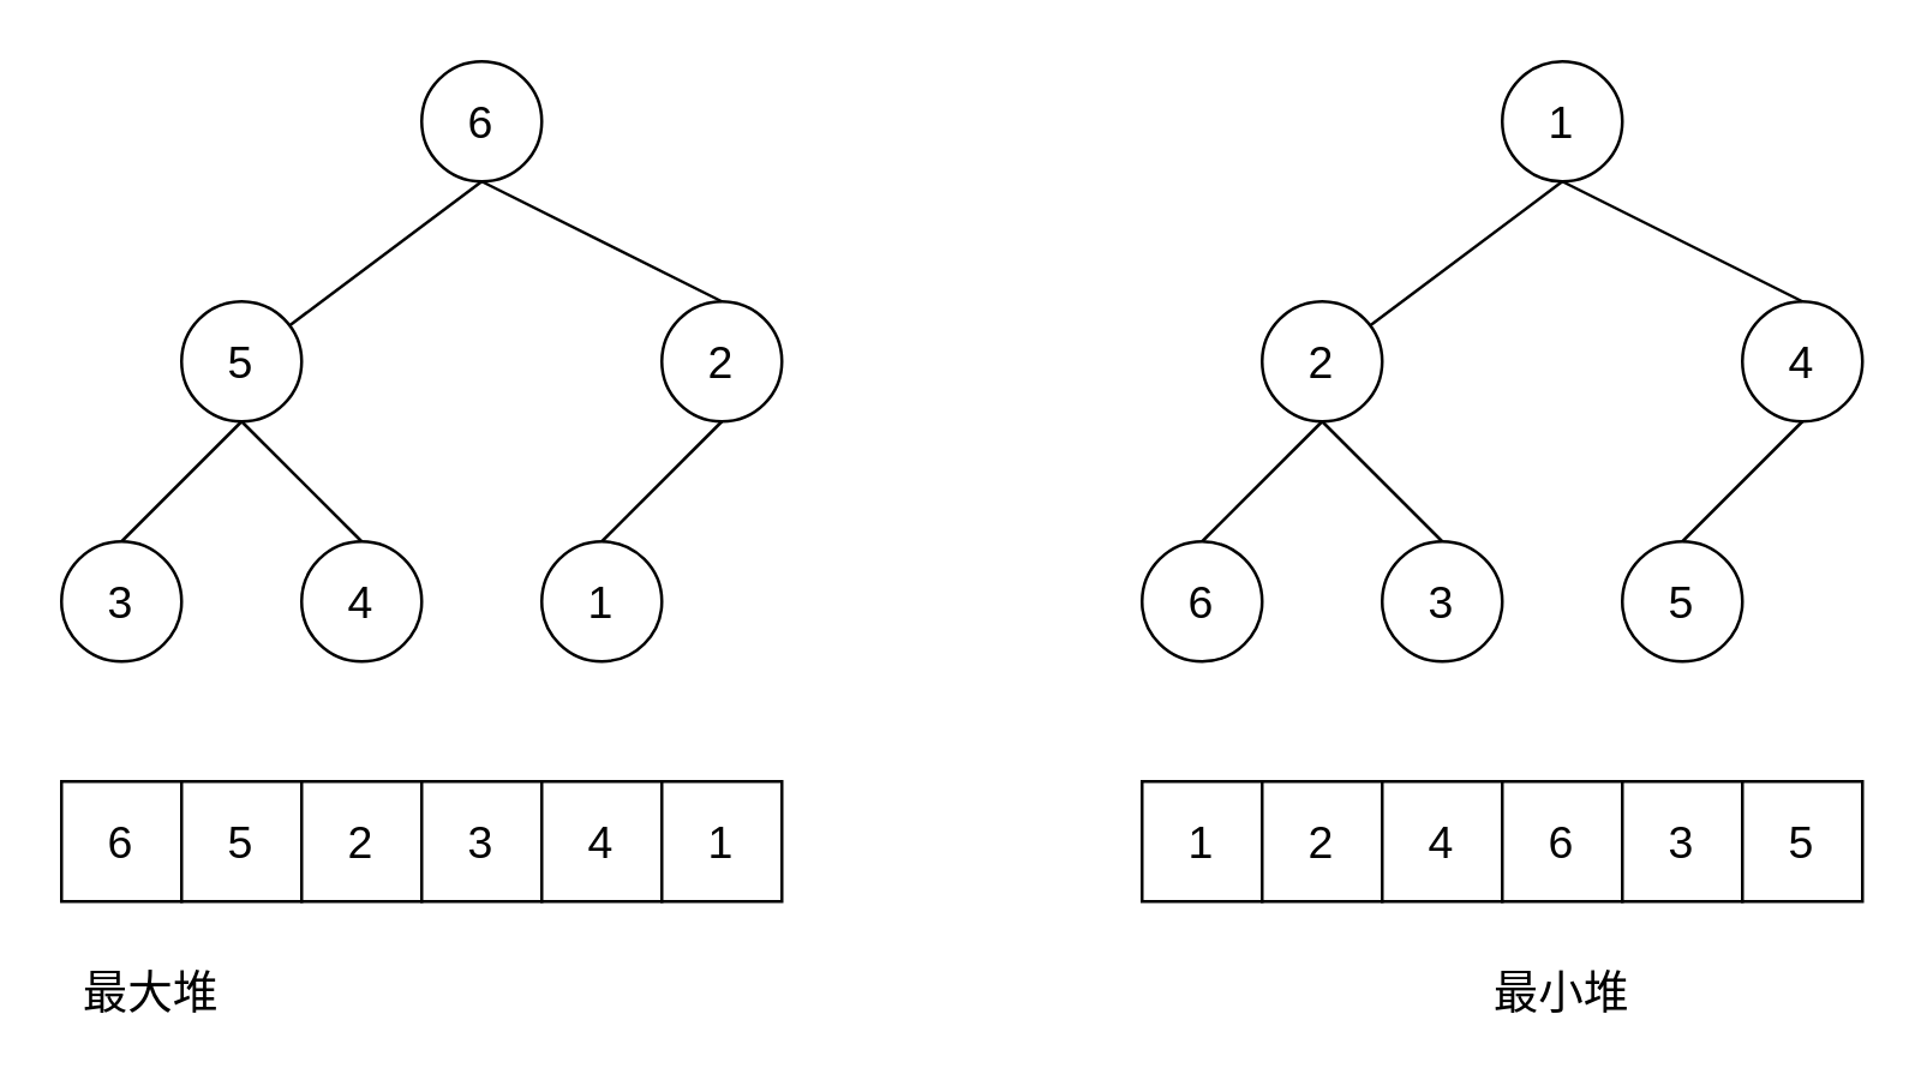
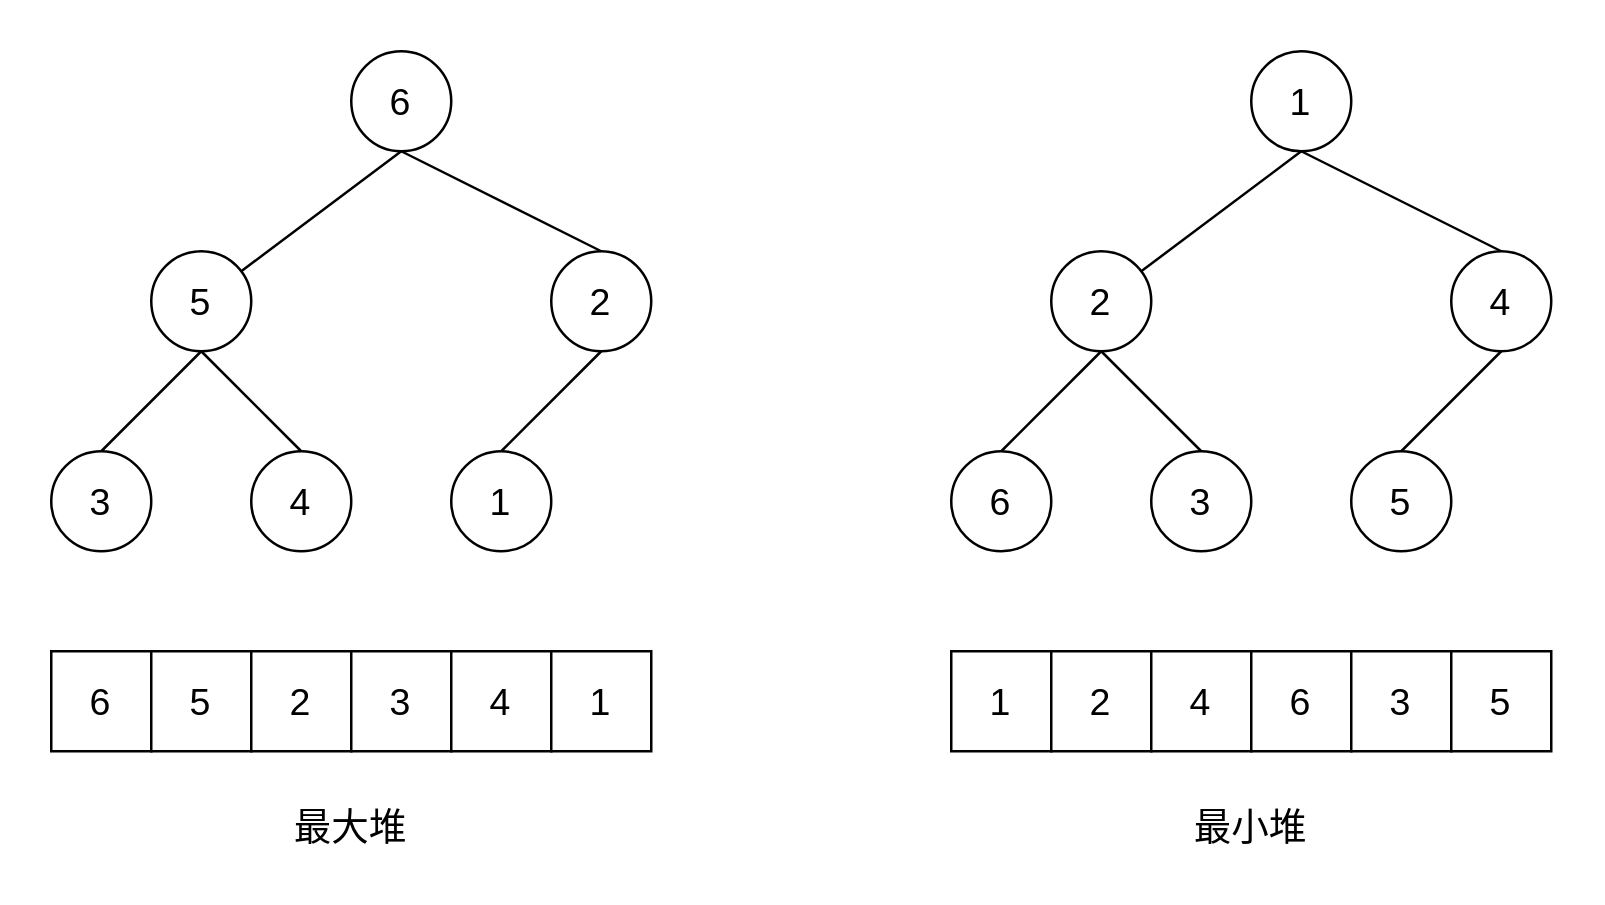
- <mxCell id="36" value="最大堆" style="text;html=1;strokeColor=none;fillColor=none;align=center;verticalAlign=middle;whiteSpace=wrap;rounded=0;fontSize=15;" vertex="1" parent="1"><mxGeometry x="25" y="320" width="50" height="20" as="geometry" /></mxCell>
+ <mxCell id="36" value="最大堆" style="text;html=1;strokeColor=none;fillColor=none;align=center;verticalAlign=middle;whiteSpace=wrap;rounded=0;fontSize=15;" vertex="1" parent="1"><mxGeometry x="115" y="320" width="50" height="20" as="geometry" /></mxCell>
- <mxCell id="37" value="最小堆" style="text;html=1;strokeColor=none;fillColor=none;align=center;verticalAlign=middle;whiteSpace=wrap;rounded=0;fontSize=15;" vertex="1" parent="1"><mxGeometry x="495" y="320" width="50" height="20" as="geometry" /></mxCell>
+ <mxCell id="37" value="最小堆" style="text;html=1;strokeColor=none;fillColor=none;align=center;verticalAlign=middle;whiteSpace=wrap;rounded=0;fontSize=15;" vertex="1" parent="1"><mxGeometry x="475" y="320" width="50" height="20" as="geometry" /></mxCell>
